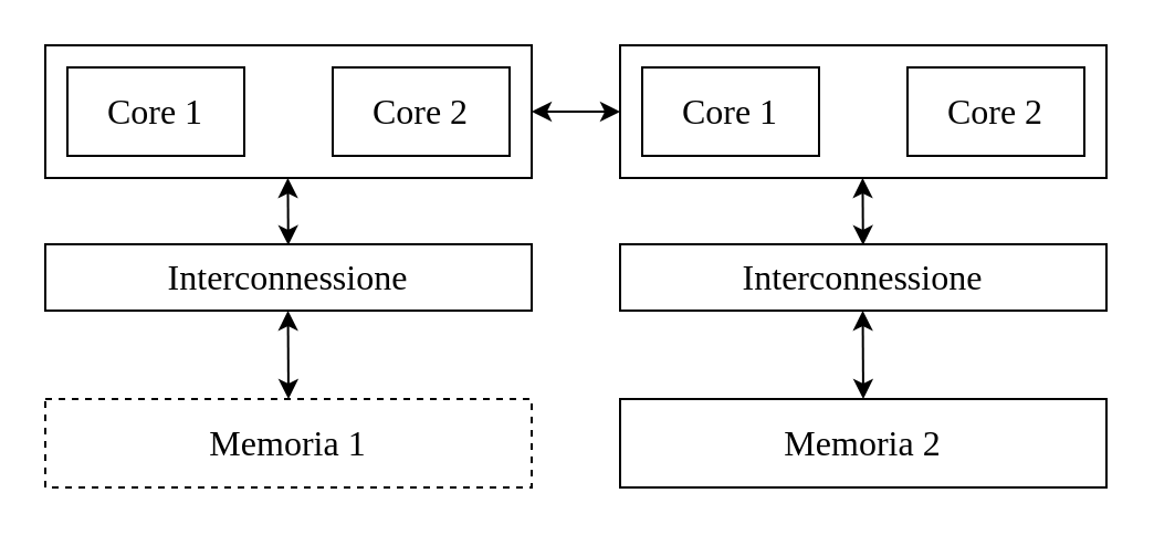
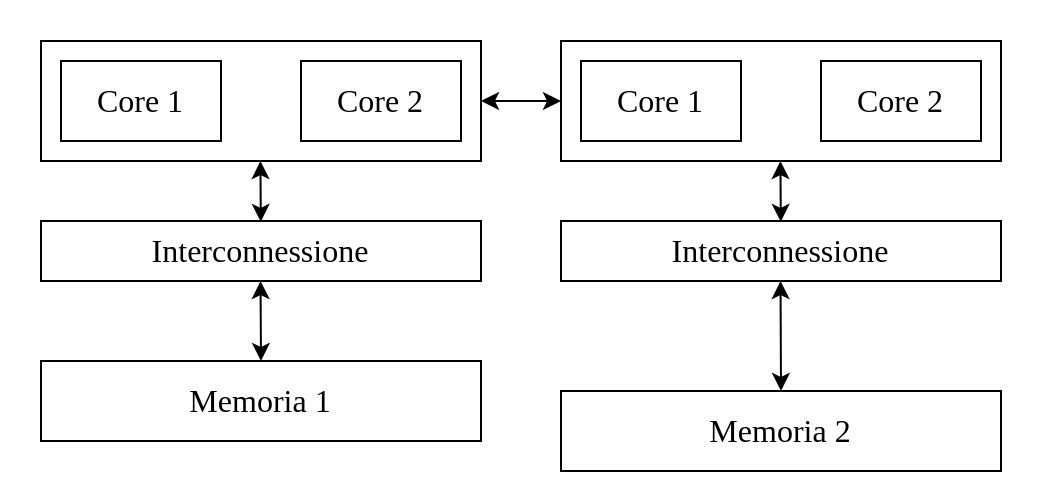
- <mxCell id="9" value="Memoria 1" style="rounded=0;whiteSpace=wrap;html=1;fontFamily=Times New Roman;fillColor=none;fontSize=16;dashed=1;" vertex="1" parent="1"><mxGeometry x="20" y="180" width="220" height="40" as="geometry" /></mxCell>
+ <mxCell id="9" value="Memoria 1" style="rounded=0;whiteSpace=wrap;html=1;fontFamily=Times New Roman;fillColor=none;fontSize=16;" vertex="1" parent="1"><mxGeometry x="20" y="180" width="220" height="40" as="geometry" /></mxCell>
- <mxCell id="13" value="Memoria 2" style="rounded=0;whiteSpace=wrap;html=1;fontFamily=Times New Roman;fillColor=none;fontSize=16;" vertex="1" parent="1"><mxGeometry x="280" y="180" width="220" height="40" as="geometry" /></mxCell>
+ <mxCell id="13" value="Memoria 2" style="rounded=0;whiteSpace=wrap;html=1;fontFamily=Times New Roman;fillColor=none;fontSize=16;" vertex="1" parent="1"><mxGeometry x="280" y="195" width="220" height="40" as="geometry" /></mxCell>
